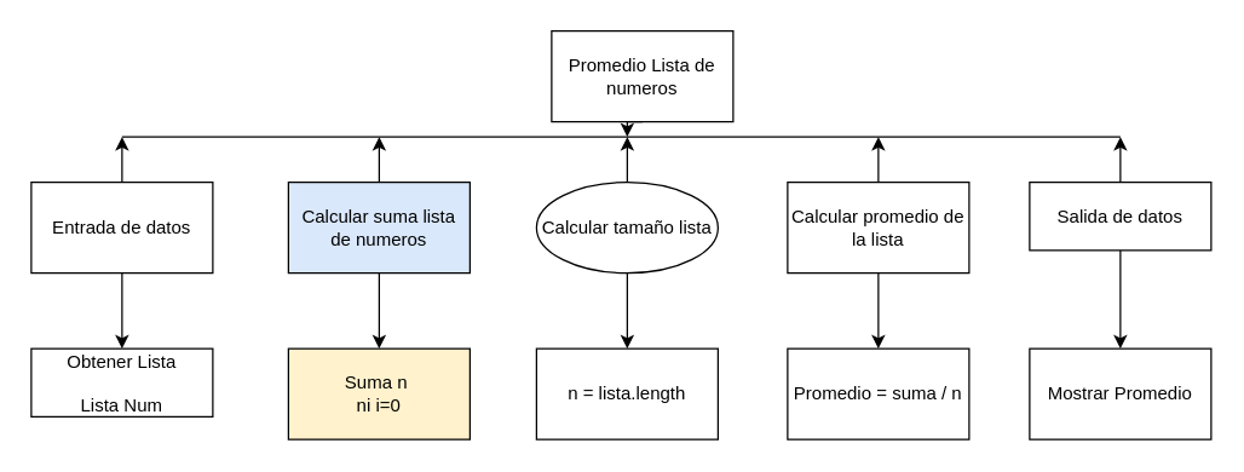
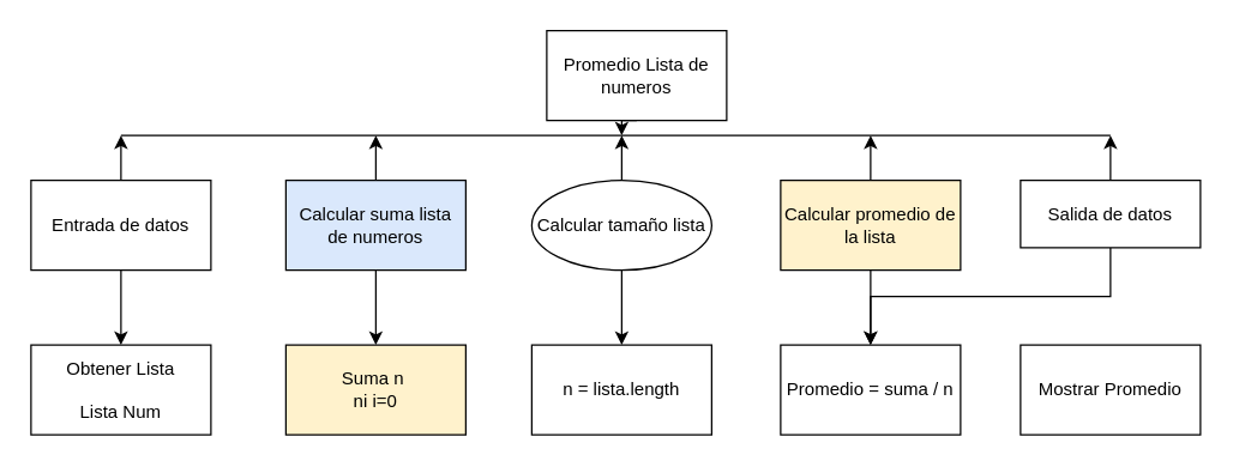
- <mxCell id="15" value="Calcular promedio de la lista" style="rounded=0;whiteSpace=wrap;html=1;" vertex="1" parent="1"><mxGeometry x="520" y="120" width="120" height="60" as="geometry" /></mxCell>
+ <mxCell id="15" value="Calcular promedio de la lista" style="rounded=0;whiteSpace=wrap;html=1;fillColor=#fff2cc;" vertex="1" parent="1"><mxGeometry x="520" y="120" width="120" height="60" as="geometry" /></mxCell>
- <mxCell id="17" style="edgeStyle=orthogonalEdgeStyle;rounded=0;orthogonalLoop=1;jettySize=auto;html=1;exitX=0.5;exitY=1;exitDx=0;exitDy=0;entryX=0.5;entryY=0;entryDx=0;entryDy=0;" edge="1" parent="1" source="18" target="23"><mxGeometry relative="1" as="geometry" /></mxCell>
+ <mxCell id="17" style="edgeStyle=orthogonalEdgeStyle;rounded=0;orthogonalLoop=1;jettySize=auto;html=1;exitX=0.5;exitY=1;exitDx=0;exitDy=0;" edge="1" parent="1" source="18" target="22"><mxGeometry relative="1" as="geometry" /></mxCell>
- <mxCell id="19" value="Obtener Lista&lt;br&gt;&lt;br&gt;Lista Num" style="rounded=0;whiteSpace=wrap;html=1;" vertex="1" parent="1"><mxGeometry x="20" y="230" width="120" height="45" as="geometry" /></mxCell>
+ <mxCell id="19" value="Obtener Lista&lt;br&gt;&lt;br&gt;Lista Num" style="rounded=0;whiteSpace=wrap;html=1;" vertex="1" parent="1"><mxGeometry x="20" y="230" width="120" height="60" as="geometry" /></mxCell>
